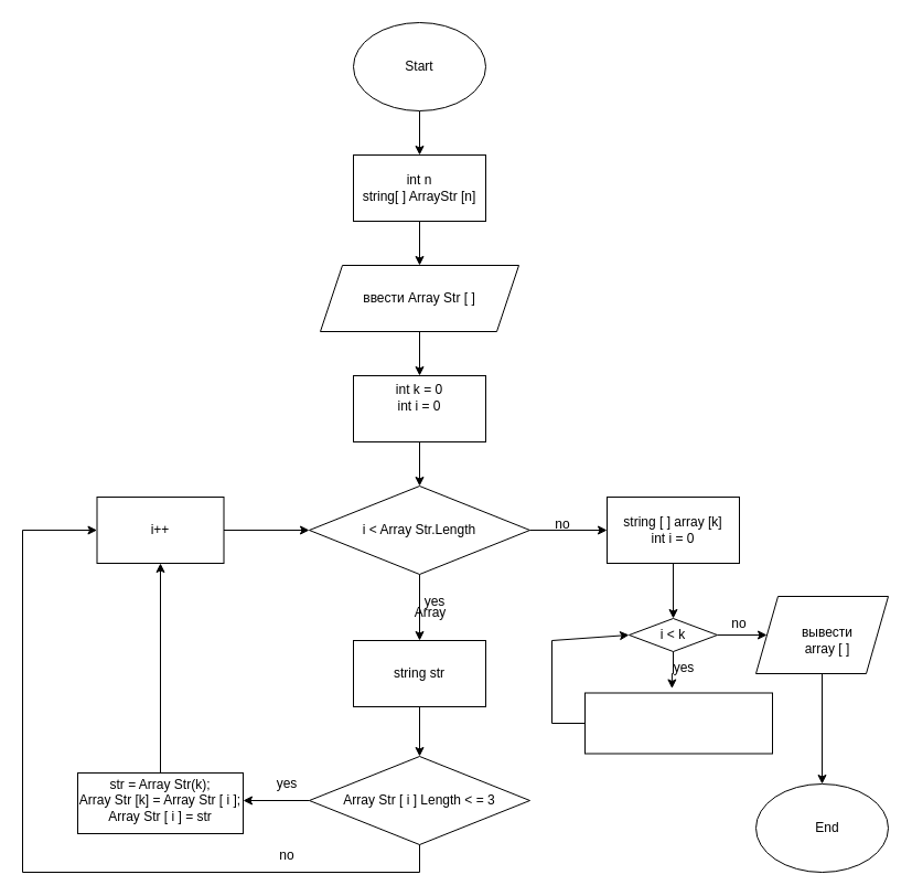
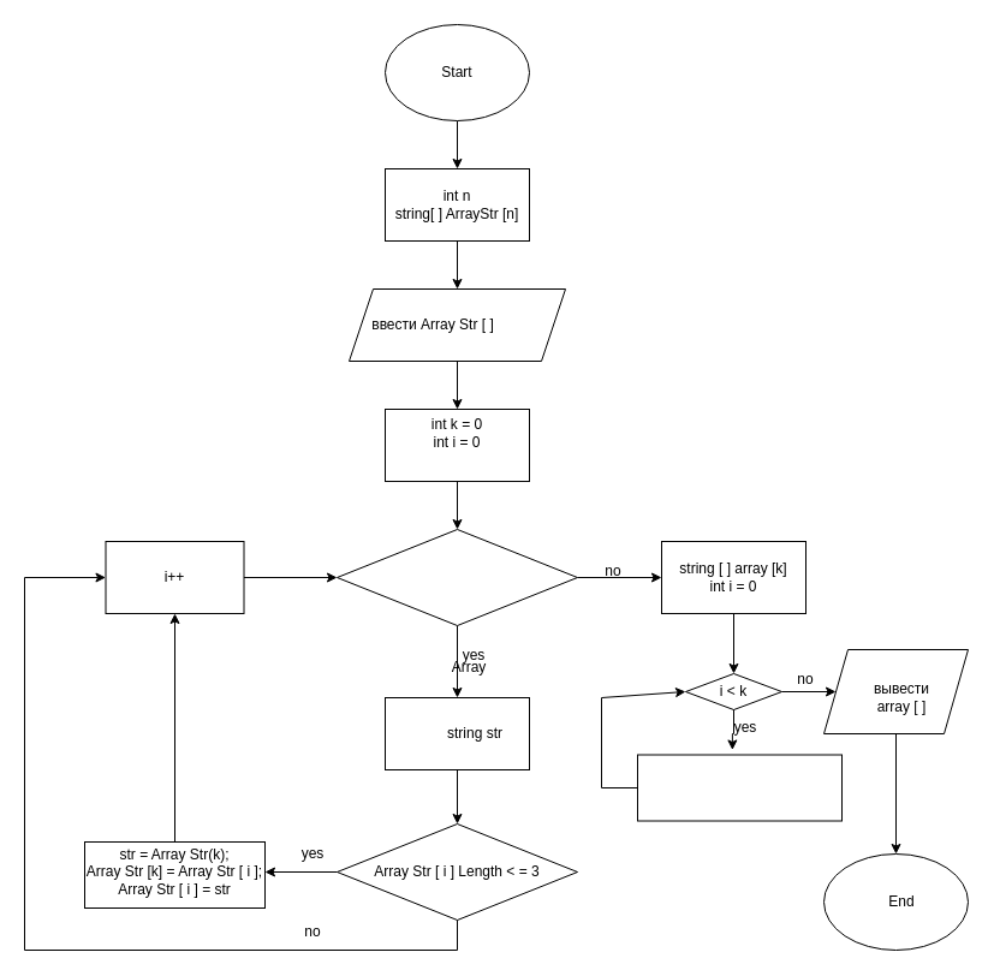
- <mxCell id="10" value="ввести Array Str [ ]" style="text;html=1;strokeColor=none;fillColor=none;align=center;verticalAlign=middle;whiteSpace=wrap;rounded=0;" vertex="1" parent="1"><mxGeometry x="325" y="255" width="110" height="30" as="geometry" /></mxCell>
+ <mxCell id="10" value="ввести Array Str [ ]" style="text;html=1;strokeColor=none;fillColor=none;align=center;verticalAlign=middle;whiteSpace=wrap;rounded=0;" vertex="1" parent="1"><mxGeometry x="305" y="255" width="110" height="30" as="geometry" /></mxCell>
- <mxCell id="17" value="i &amp;lt; Array Str.Length" style="text;html=1;strokeColor=none;fillColor=none;align=center;verticalAlign=middle;whiteSpace=wrap;rounded=0;" vertex="1" parent="1"><mxGeometry x="310" y="465" width="140" height="30" as="geometry" /></mxCell>
- <mxCell id="20" value="string str" style="text;html=1;strokeColor=none;fillColor=none;align=center;verticalAlign=middle;whiteSpace=wrap;rounded=0;" vertex="1" parent="1"><mxGeometry x="350" y="595" width="60" height="30" as="geometry" /></mxCell>
+ <mxCell id="20" value="string str" style="text;html=1;strokeColor=none;fillColor=none;align=center;verticalAlign=middle;whiteSpace=wrap;rounded=0;" vertex="1" parent="1"><mxGeometry x="365" y="595" width="60" height="30" as="geometry" /></mxCell>
